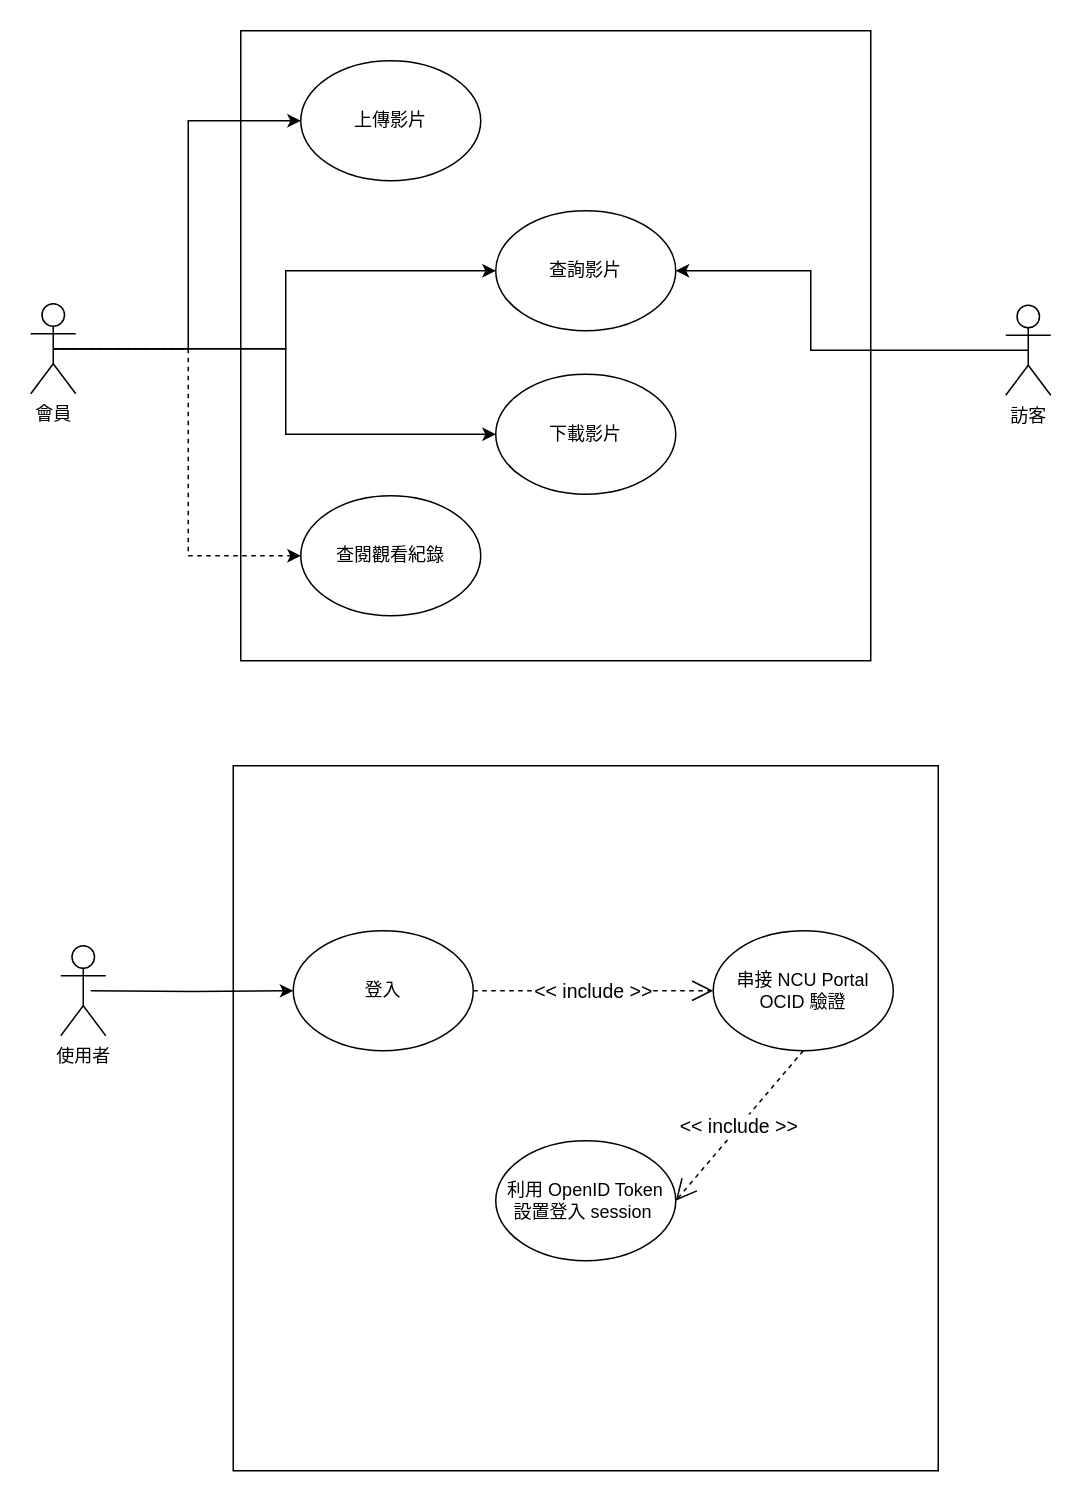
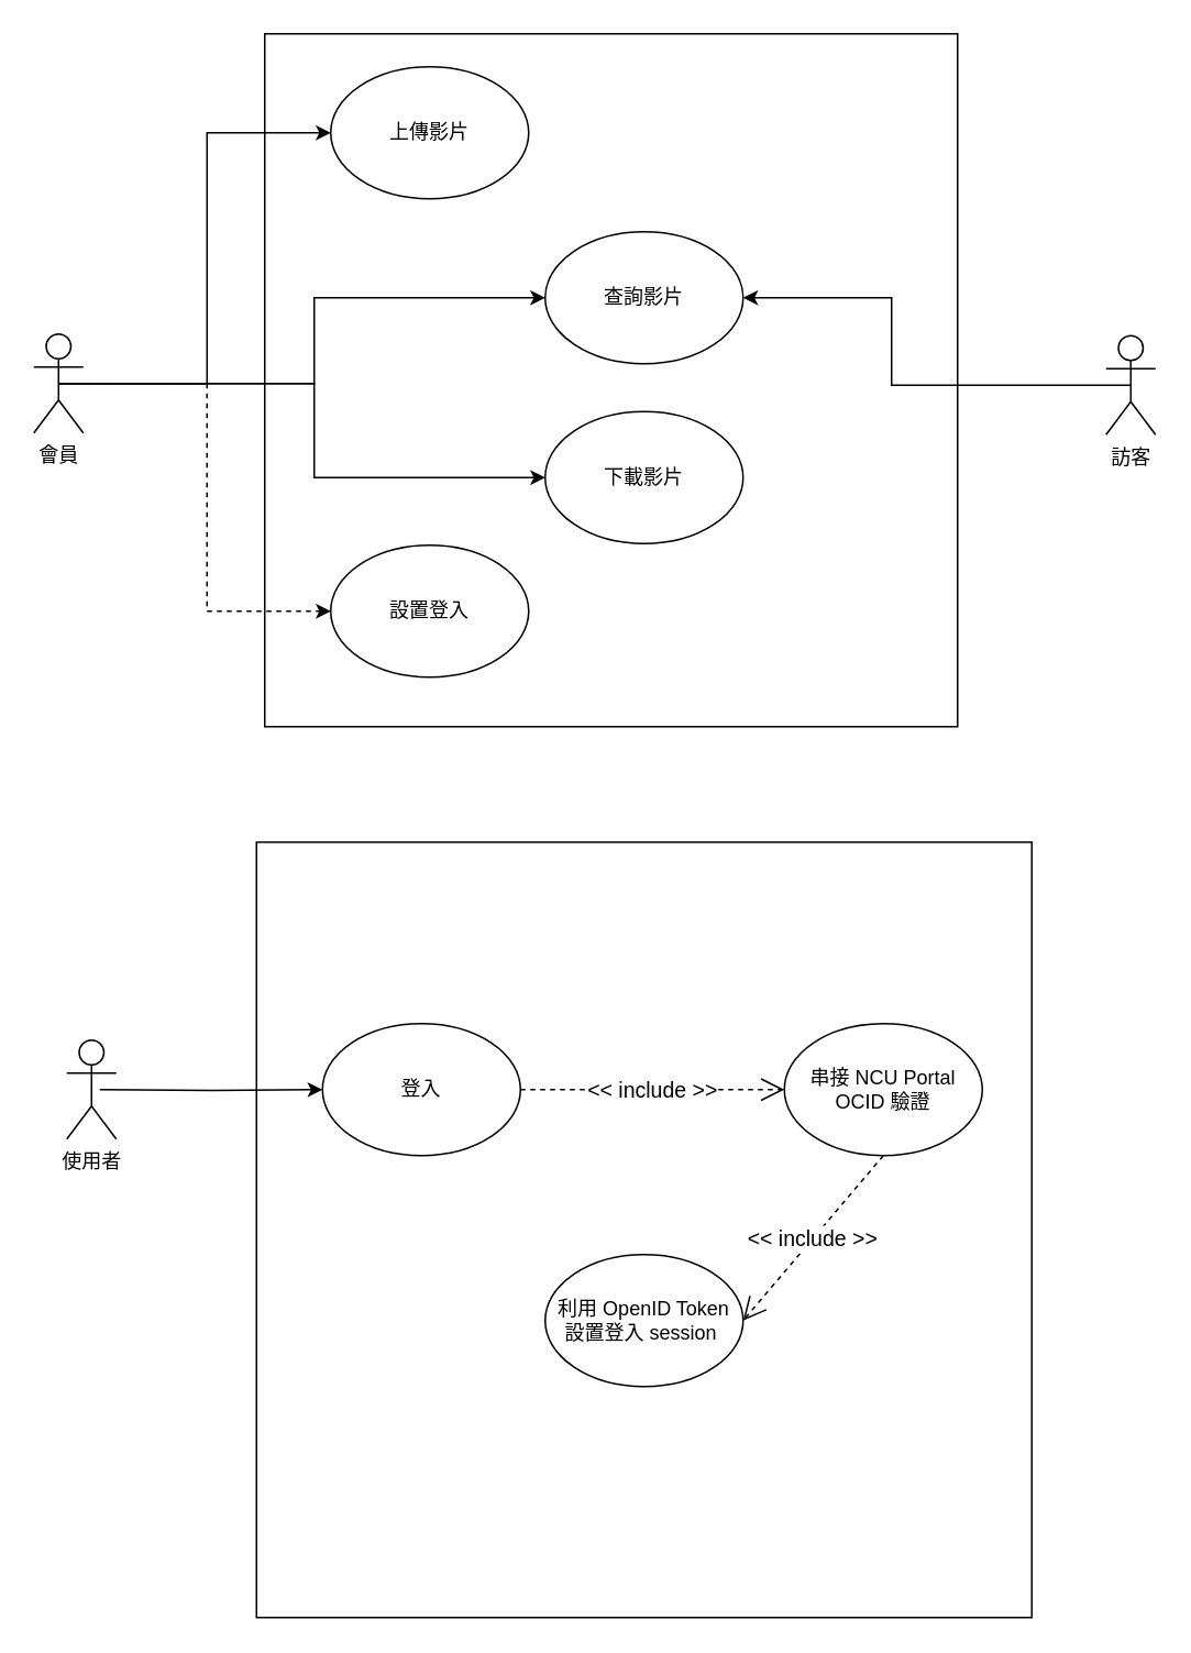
- <mxCell id="8" value="查閱觀看紀錄" style="ellipse;whiteSpace=wrap;html=1;" vertex="1" parent="1"><mxGeometry x="200" y="330" width="120" height="80" as="geometry" /></mxCell>
+ <mxCell id="8" value="設置登入" style="ellipse;whiteSpace=wrap;html=1;" vertex="1" parent="1"><mxGeometry x="200" y="330" width="120" height="80" as="geometry" /></mxCell>
